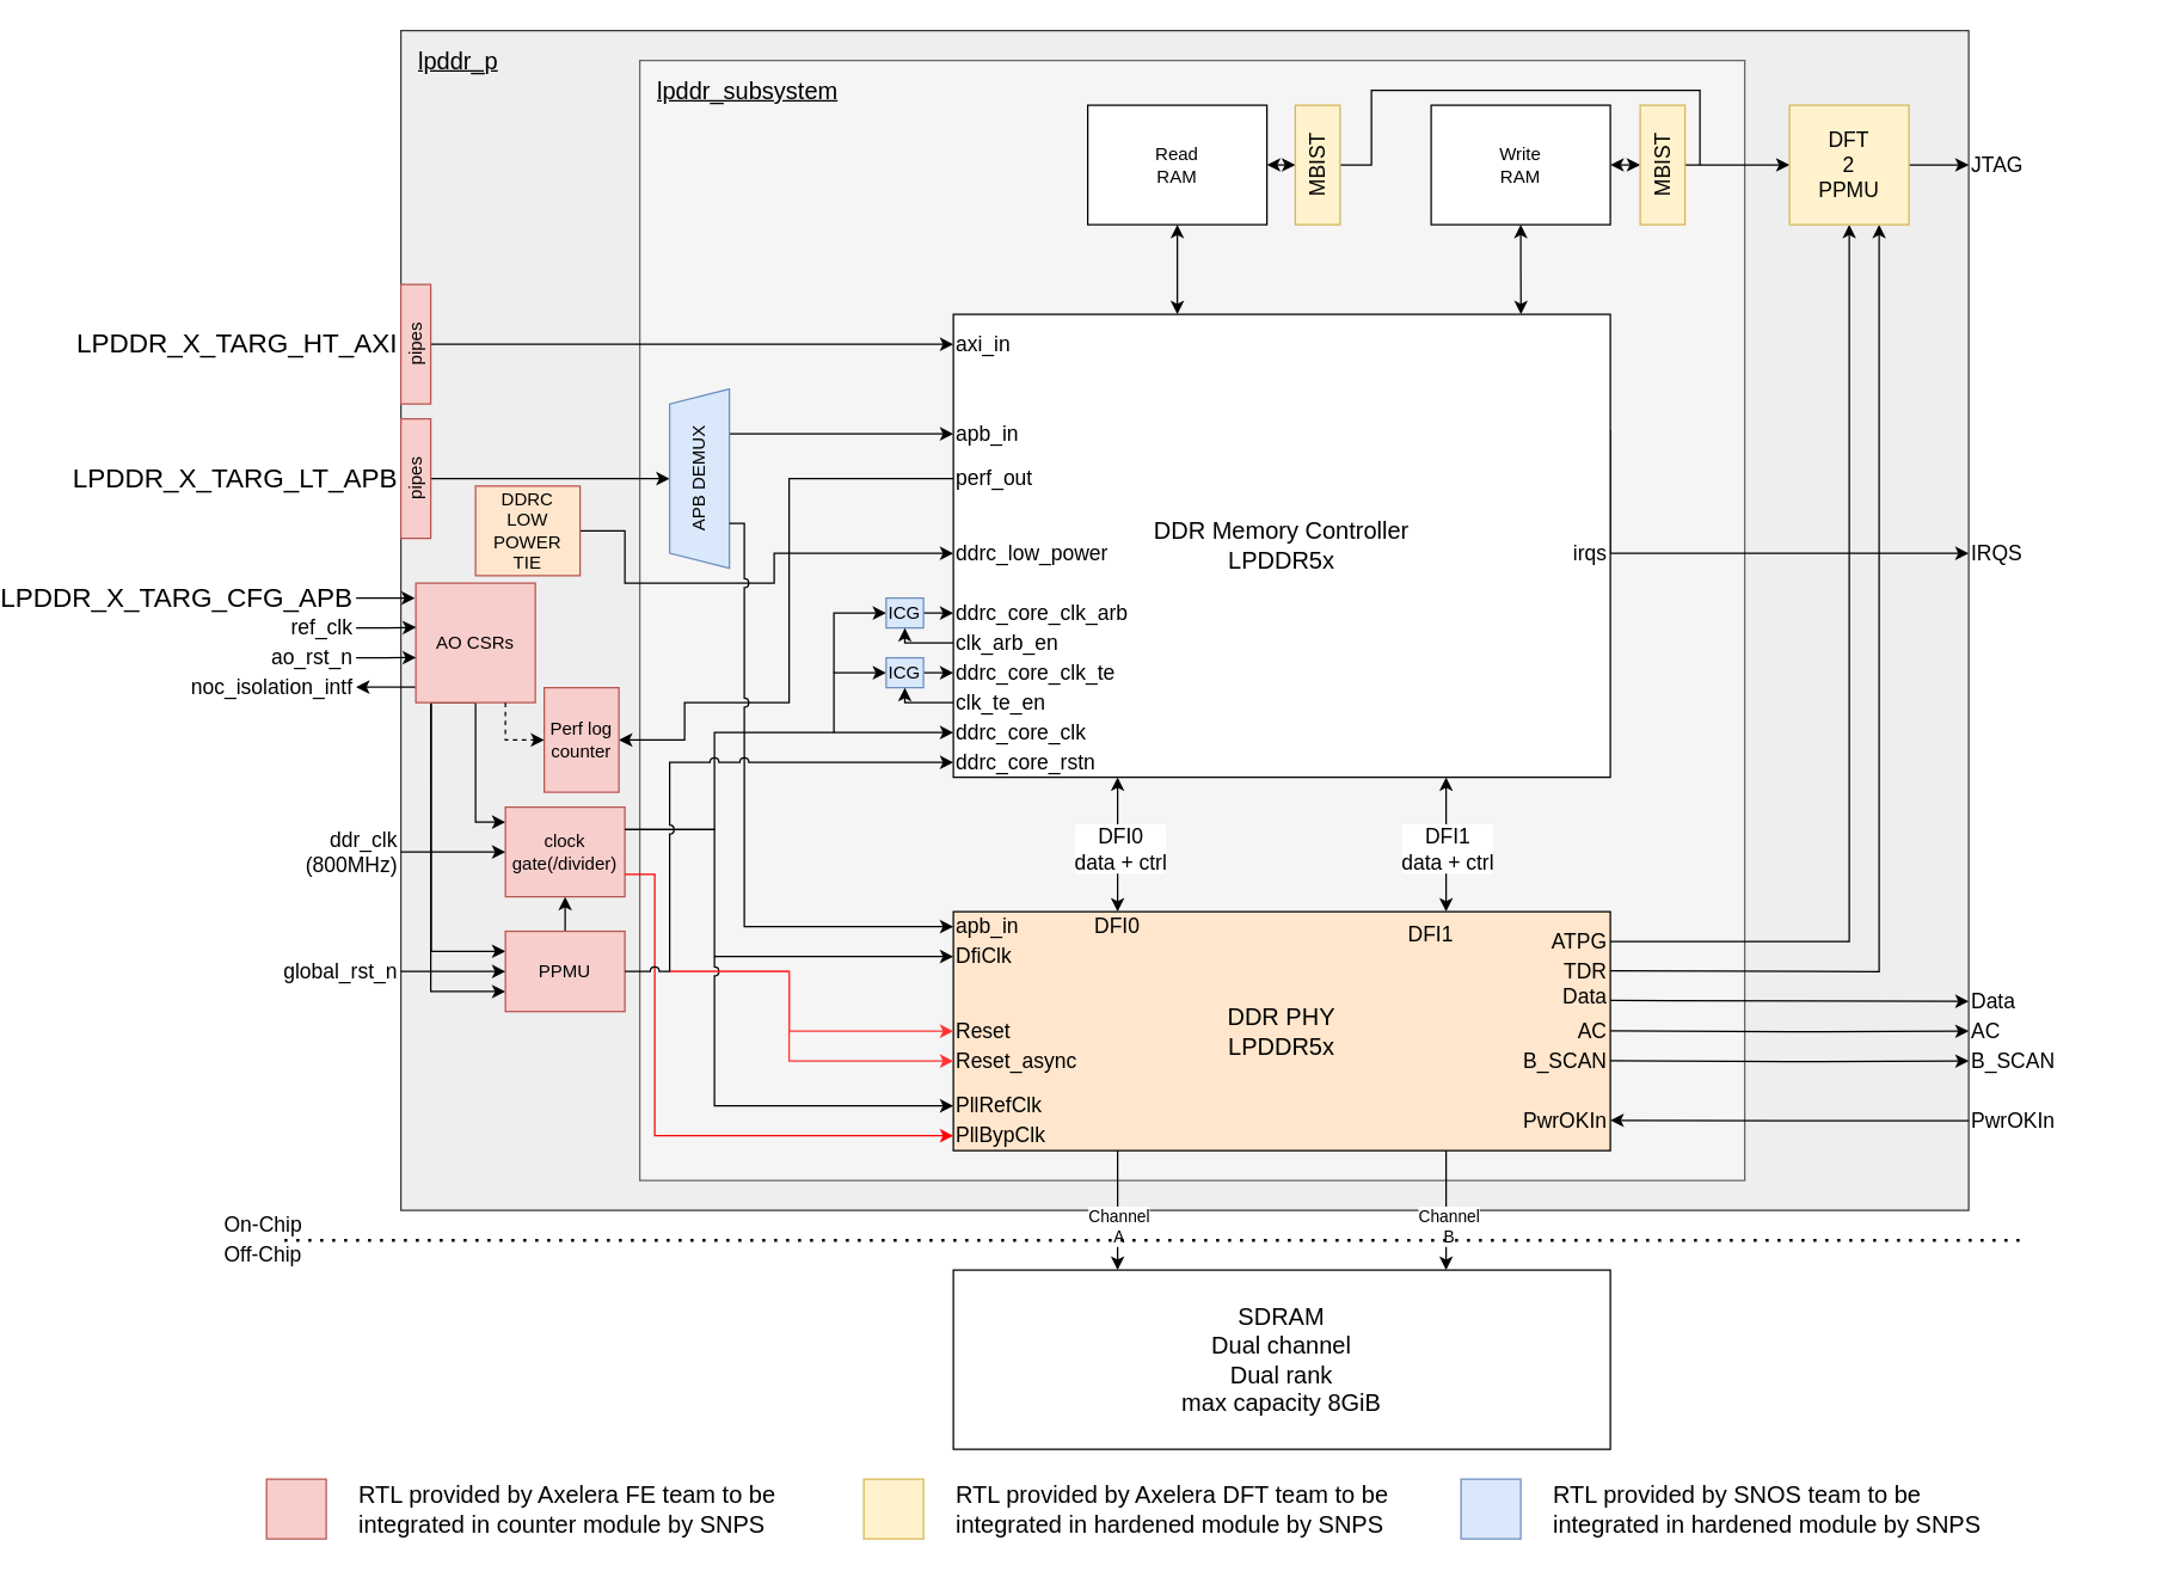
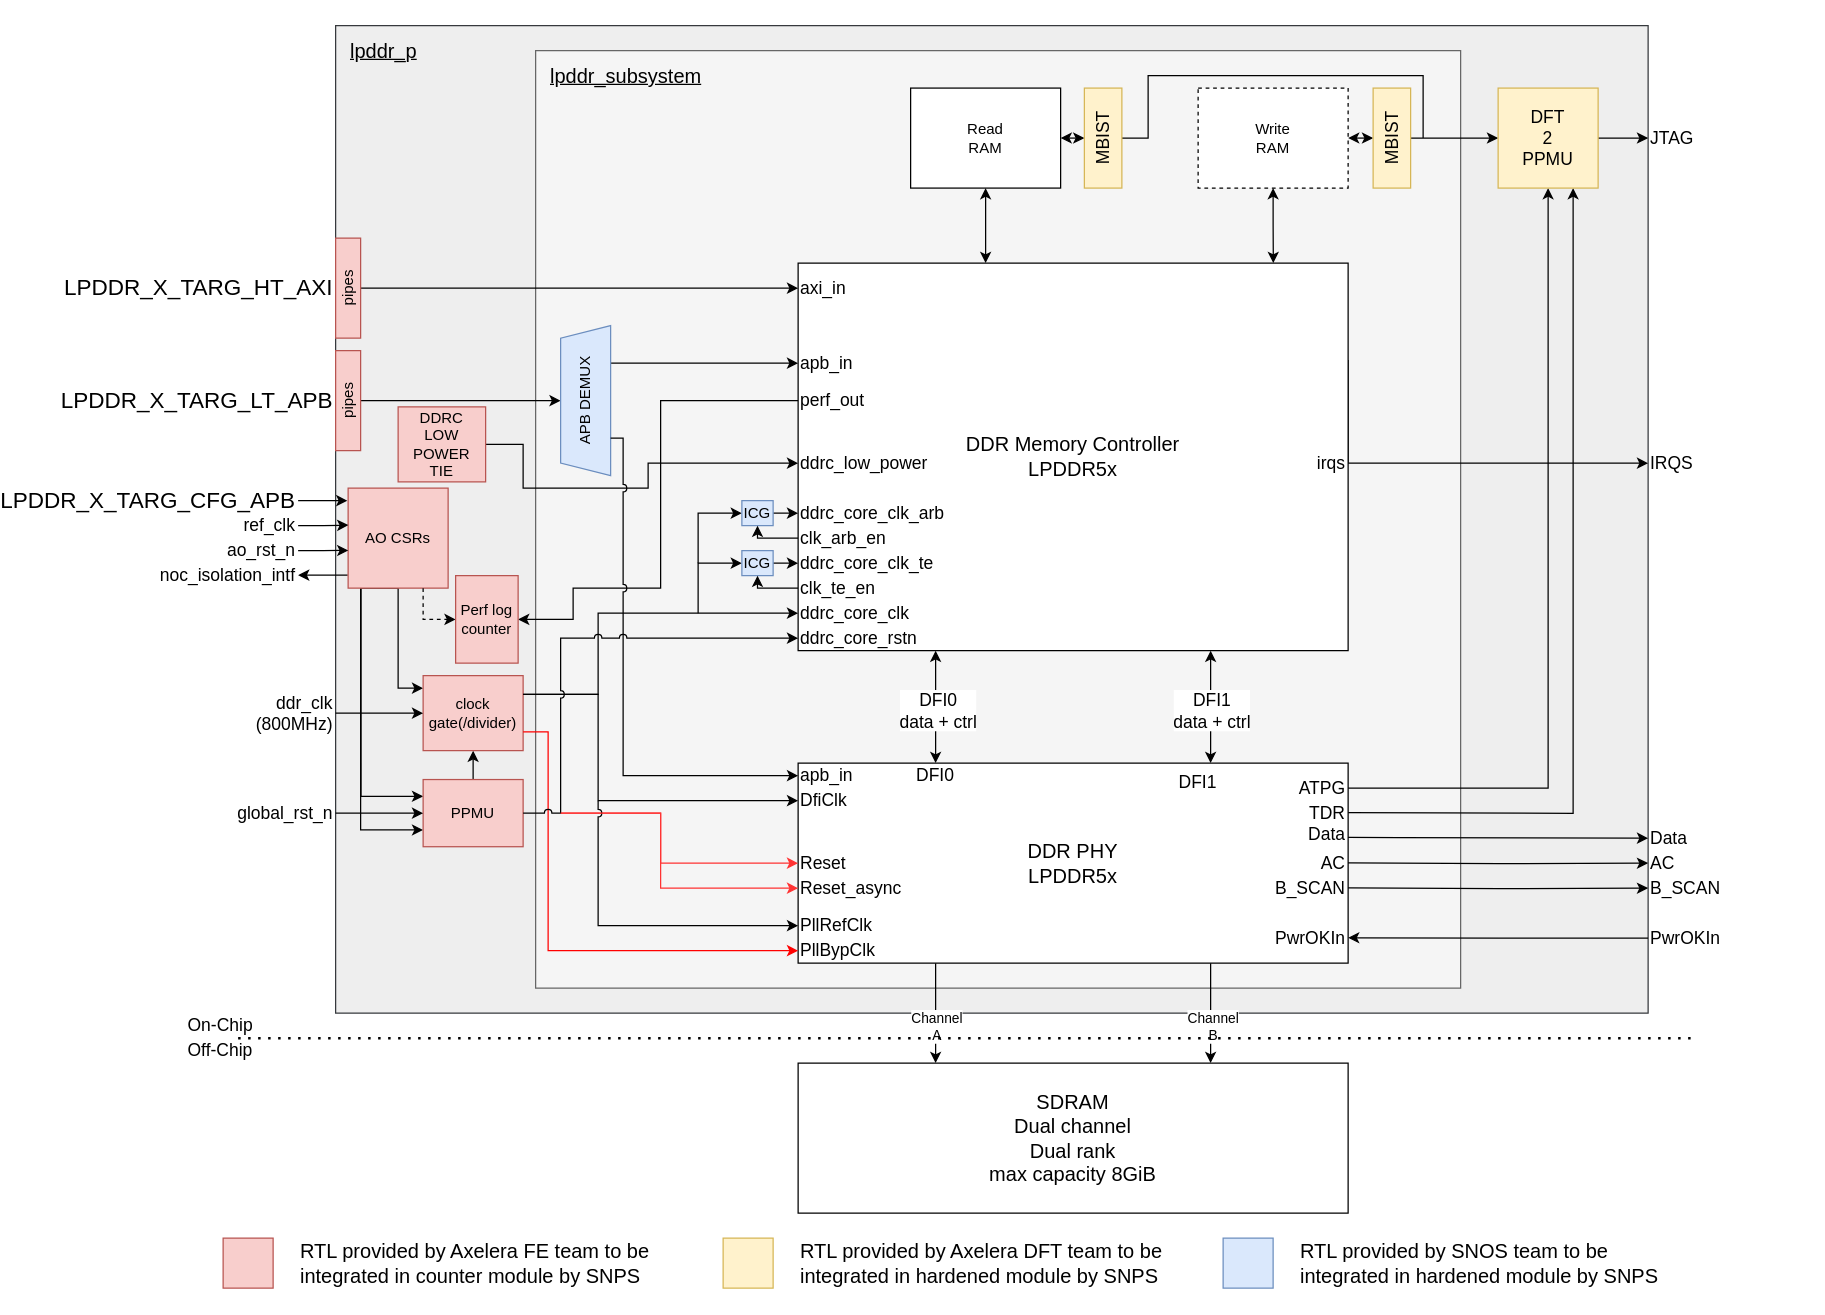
- <mxCell id="19" value="Write&lt;br&gt;RAM" style="rounded=0;whiteSpace=wrap;html=1;" parent="1" vertex="1"><mxGeometry x="890" y="69.97" width="120" height="80" as="geometry" /></mxCell>
+ <mxCell id="19" value="Write&lt;br&gt;RAM" style="rounded=0;whiteSpace=wrap;html=1;dashed=1;" parent="1" vertex="1"><mxGeometry x="890" y="69.97" width="120" height="80" as="geometry" /></mxCell>
- <mxCell id="29" value="DDRC&lt;br&gt;LOW&lt;br&gt;POWER&lt;br&gt;TIE" style="rounded=0;whiteSpace=wrap;html=1;fillColor=#ffe6cc;strokeColor=#b85450;" parent="1" vertex="1"><mxGeometry x="250" y="325" width="70" height="60" as="geometry" /></mxCell>
+ <mxCell id="29" value="DDRC&lt;br&gt;LOW&lt;br&gt;POWER&lt;br&gt;TIE" style="rounded=0;whiteSpace=wrap;html=1;fillColor=#f8cecc;strokeColor=#b85450;" parent="1" vertex="1"><mxGeometry x="250" y="325" width="70" height="60" as="geometry" /></mxCell>
- <mxCell id="10" value="DDR PHY&lt;br style=&quot;font-size: 16px;&quot;&gt;LPDDR5x" style="rounded=0;whiteSpace=wrap;html=1;fontSize=16;fillColor=#ffe6cc;" parent="1" vertex="1"><mxGeometry x="570" y="610" width="440" height="160" as="geometry" /></mxCell>
+ <mxCell id="10" value="DDR PHY&lt;br style=&quot;font-size: 16px;&quot;&gt;LPDDR5x" style="rounded=0;whiteSpace=wrap;html=1;fontSize=16;" parent="1" vertex="1"><mxGeometry x="570" y="610" width="440" height="160" as="geometry" /></mxCell>
